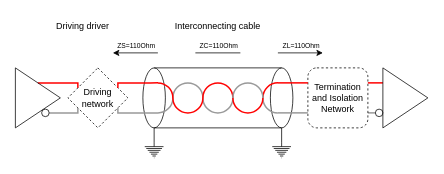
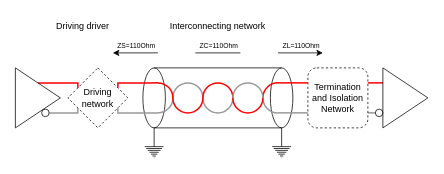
- <mxCell id="40" value="Interconnecting cable" style="text;html=1;align=center;verticalAlign=middle;whiteSpace=wrap;rounded=0;" vertex="1" parent="1"><mxGeometry x="200" y="20" width="180" height="30" as="geometry" /></mxCell>
+ <mxCell id="40" value="Interconnecting network" style="text;html=1;align=center;verticalAlign=middle;whiteSpace=wrap;rounded=0;" vertex="1" parent="1"><mxGeometry x="200" y="20" width="180" height="30" as="geometry" /></mxCell>
